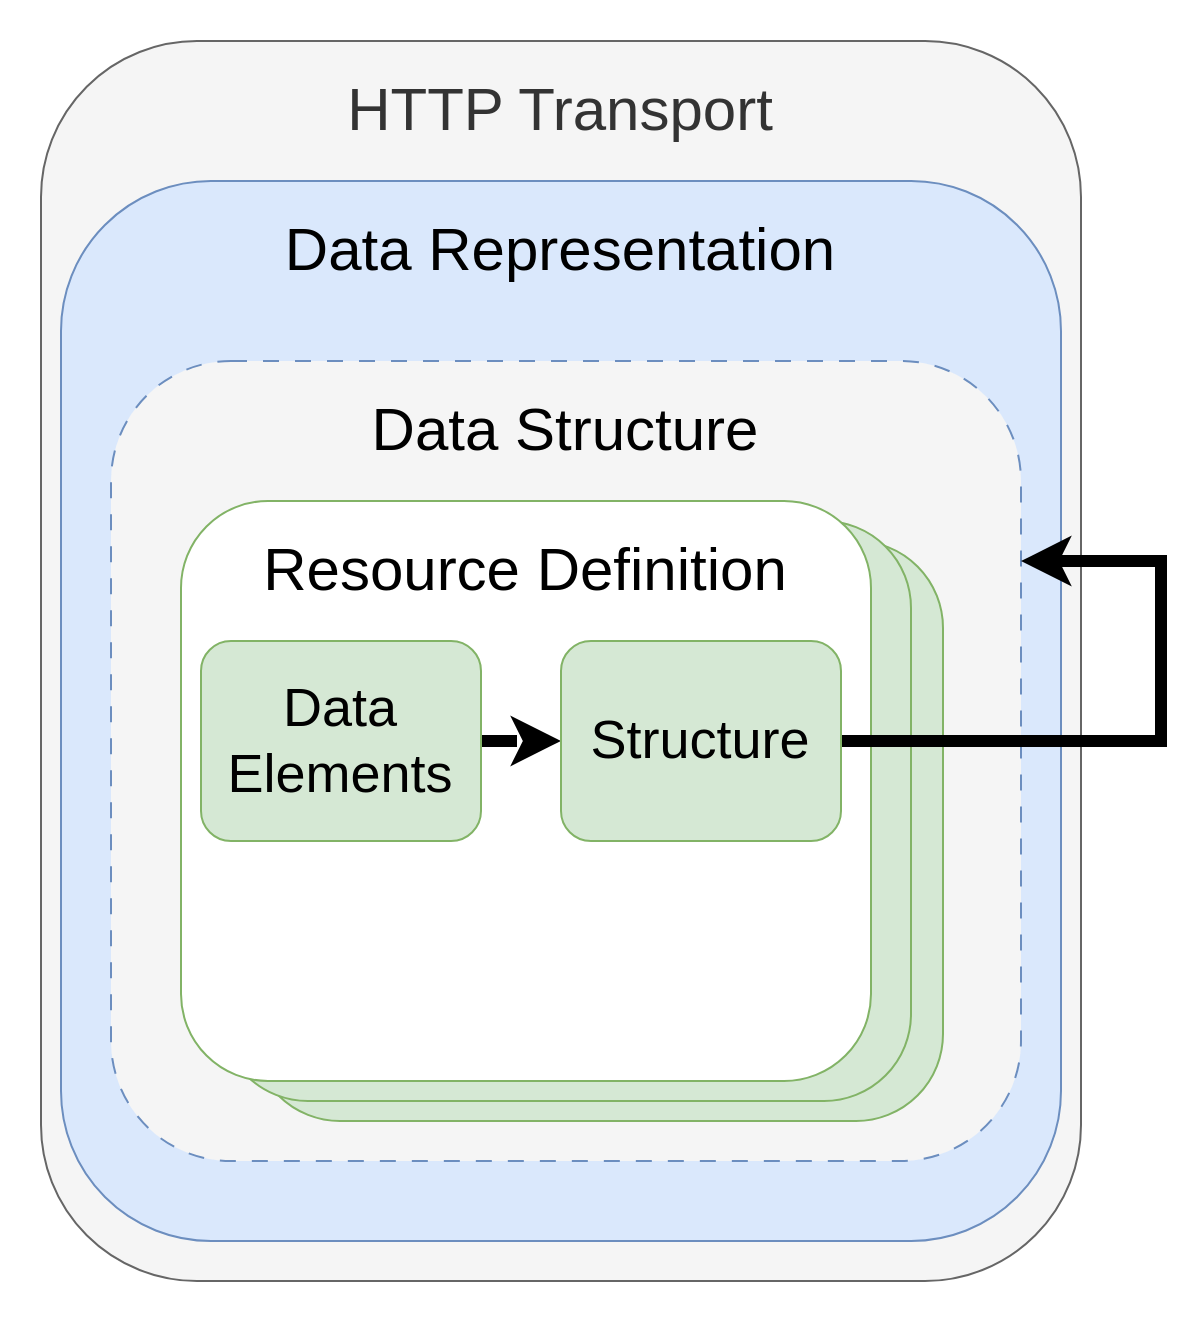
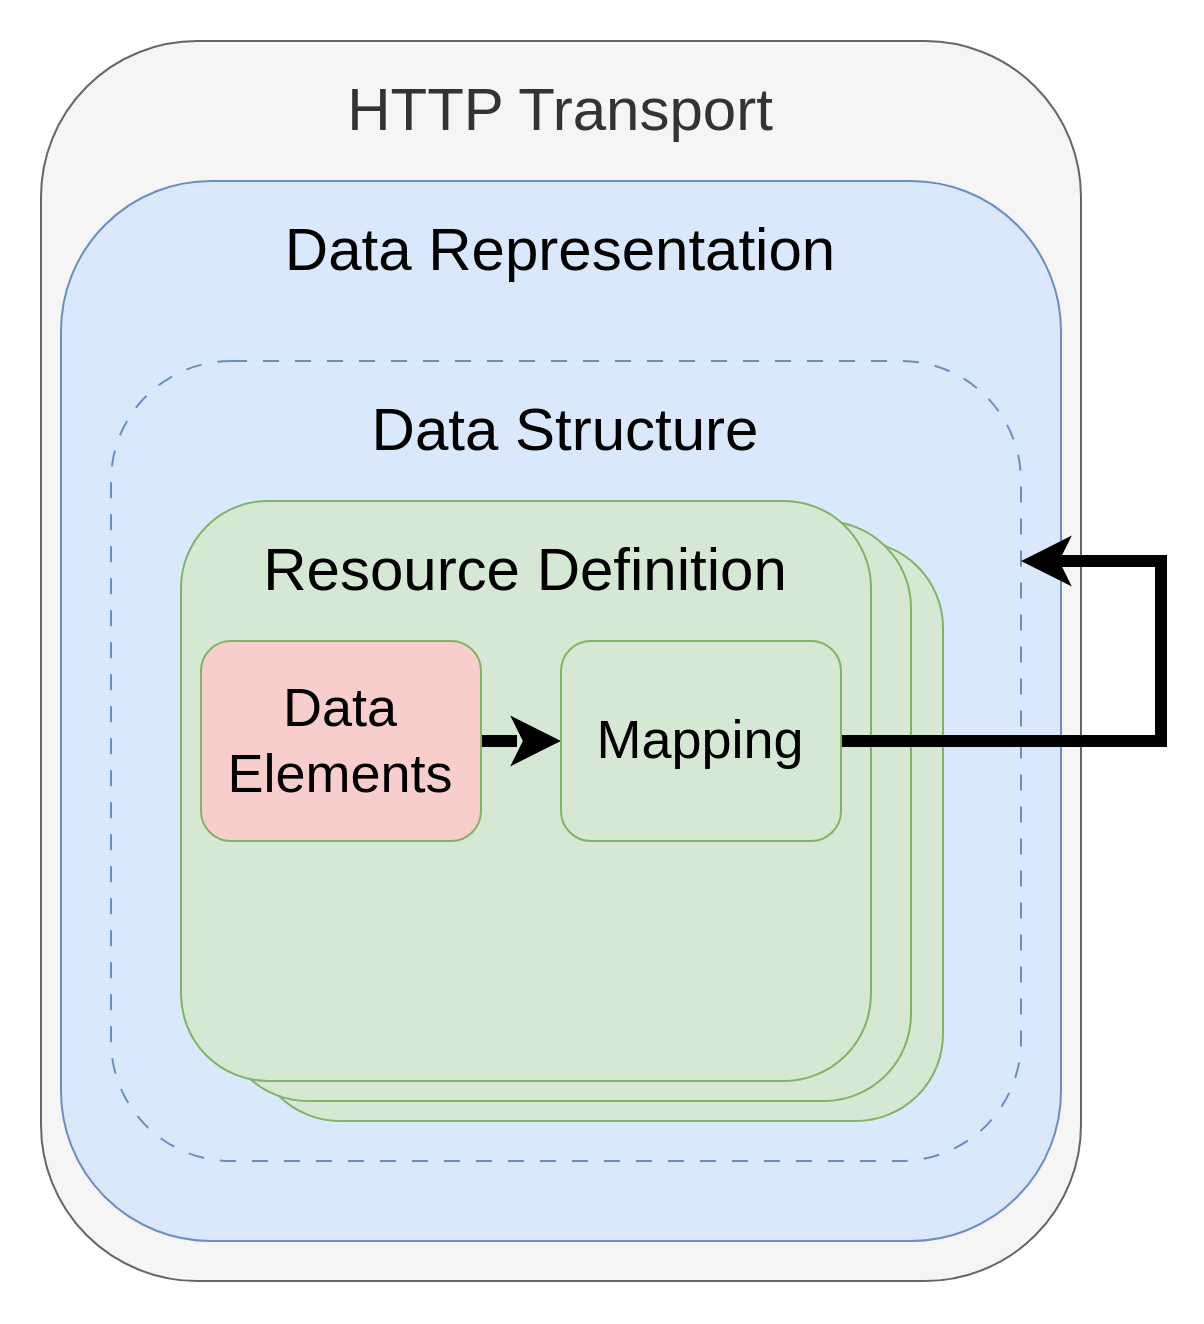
- <mxCell id="4" value="Data Structure" style="rounded=1;whiteSpace=wrap;html=1;align=center;verticalAlign=top;fontSize=30;spacingTop=10;fillColor=#f5f5f5;strokeColor=#6c8ebf;dashed=1;dashPattern=8 8;" parent="1" vertex="1"><mxGeometry x="55" y="180" width="455" height="400" as="geometry" /></mxCell>
+ <mxCell id="4" value="Data Structure" style="rounded=1;whiteSpace=wrap;html=1;align=center;verticalAlign=top;fontSize=30;spacingTop=10;fillColor=#dae8fc;strokeColor=#6c8ebf;dashed=1;dashPattern=8 8;" parent="1" vertex="1"><mxGeometry x="55" y="180" width="455" height="400" as="geometry" /></mxCell>
- <mxCell id="9" value="Data Elements" style="rounded=1;whiteSpace=wrap;html=1;fontSize=27;fillColor=#d5e8d4;strokeColor=#82b366;" parent="1" vertex="1"><mxGeometry x="100" y="320" width="140" height="100" as="geometry" /></mxCell>
+ <mxCell id="9" value="Data Elements" style="rounded=1;whiteSpace=wrap;html=1;fontSize=27;fillColor=#f8cecc;strokeColor=#82b366;" parent="1" vertex="1"><mxGeometry x="100" y="320" width="140" height="100" as="geometry" /></mxCell>
- <mxCell id="11" value="Structure" style="rounded=1;whiteSpace=wrap;html=1;fontSize=27;fillColor=#d5e8d4;strokeColor=#82b366;" parent="1" vertex="1"><mxGeometry x="280" y="320" width="140" height="100" as="geometry" /></mxCell>
+ <mxCell id="11" value="Mapping" style="rounded=1;whiteSpace=wrap;html=1;fontSize=27;fillColor=#d5e8d4;strokeColor=#82b366;" parent="1" vertex="1"><mxGeometry x="280" y="320" width="140" height="100" as="geometry" /></mxCell>
- <mxCell id="7" value="Resource Definition" style="rounded=1;whiteSpace=wrap;html=1;align=center;verticalAlign=top;fontSize=30;spacingTop=10;fillColor=#ffffff;strokeColor=#82b366;" parent="1" vertex="1"><mxGeometry x="90" y="250" width="345" height="290" as="geometry" /></mxCell>
+ <mxCell id="7" value="Resource Definition" style="rounded=1;whiteSpace=wrap;html=1;align=center;verticalAlign=top;fontSize=30;spacingTop=10;fillColor=#d5e8d4;strokeColor=#82b366;" parent="1" vertex="1"><mxGeometry x="90" y="250" width="345" height="290" as="geometry" /></mxCell>
